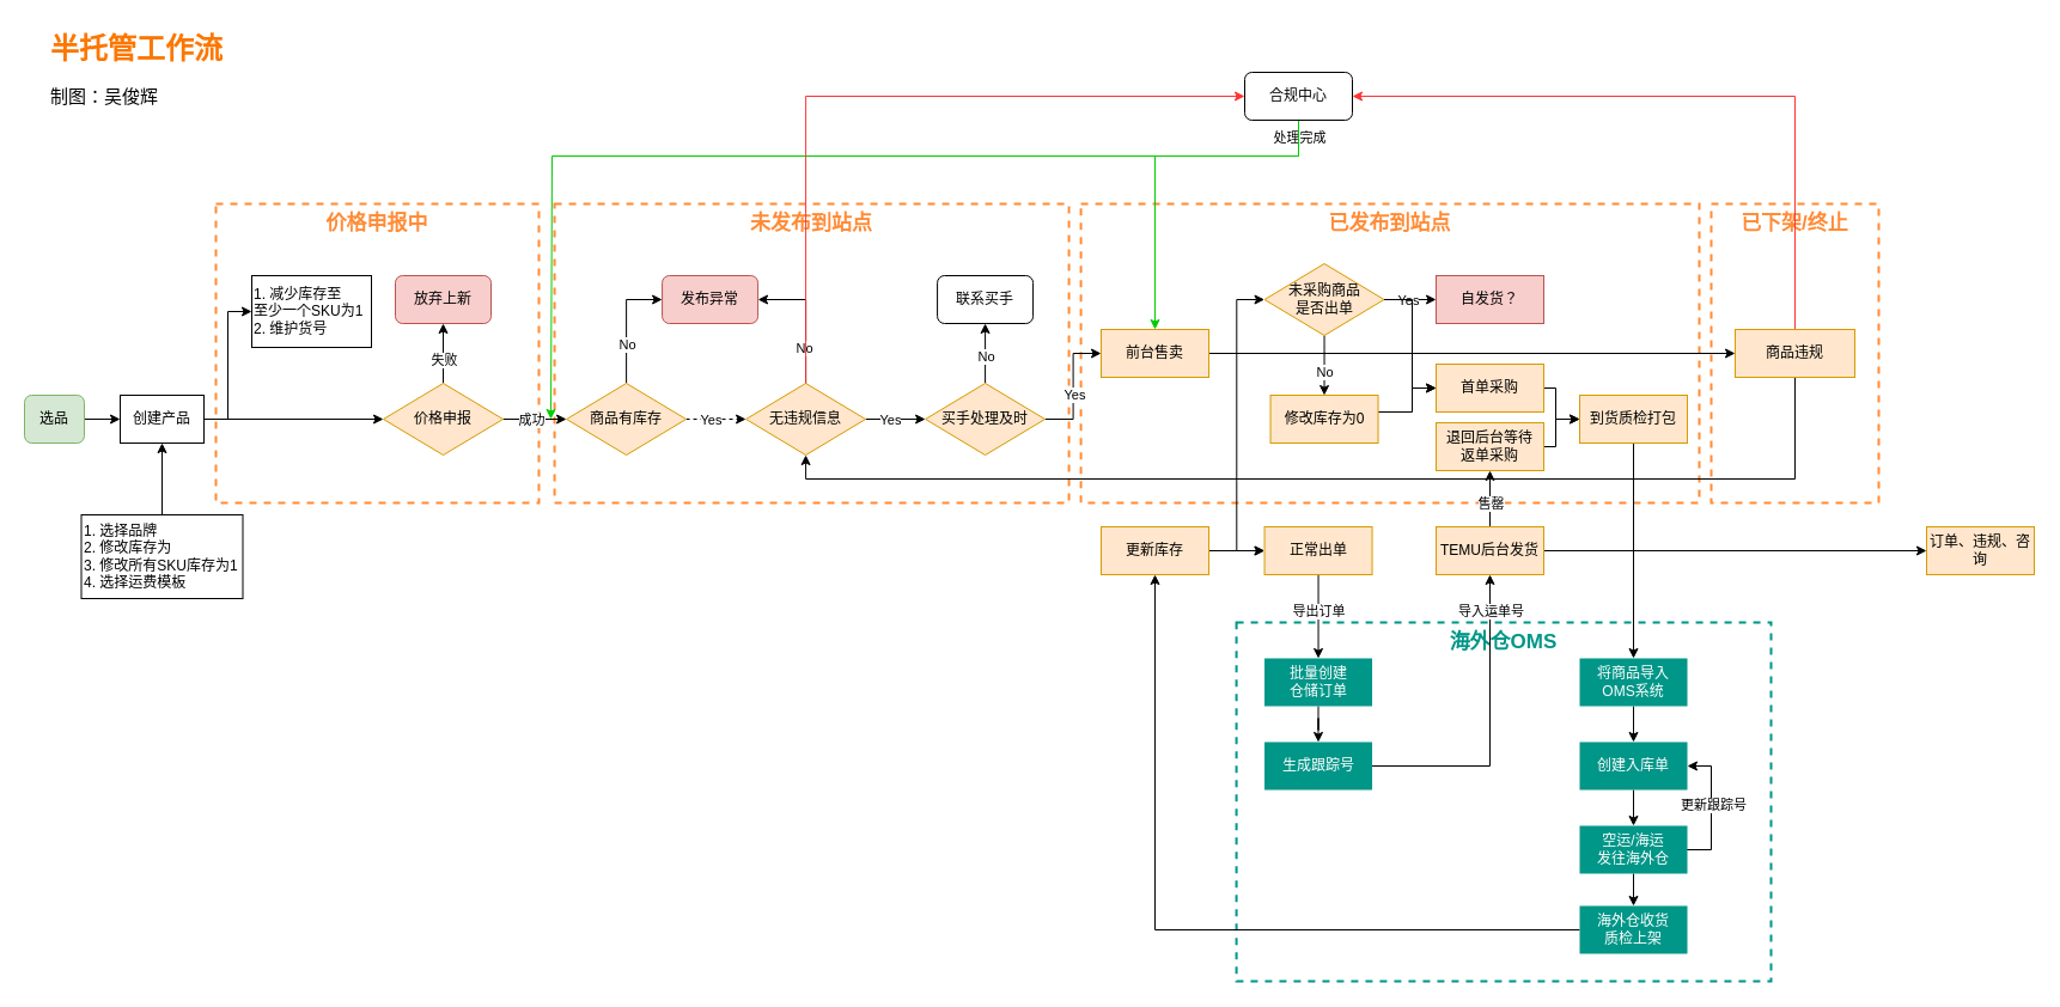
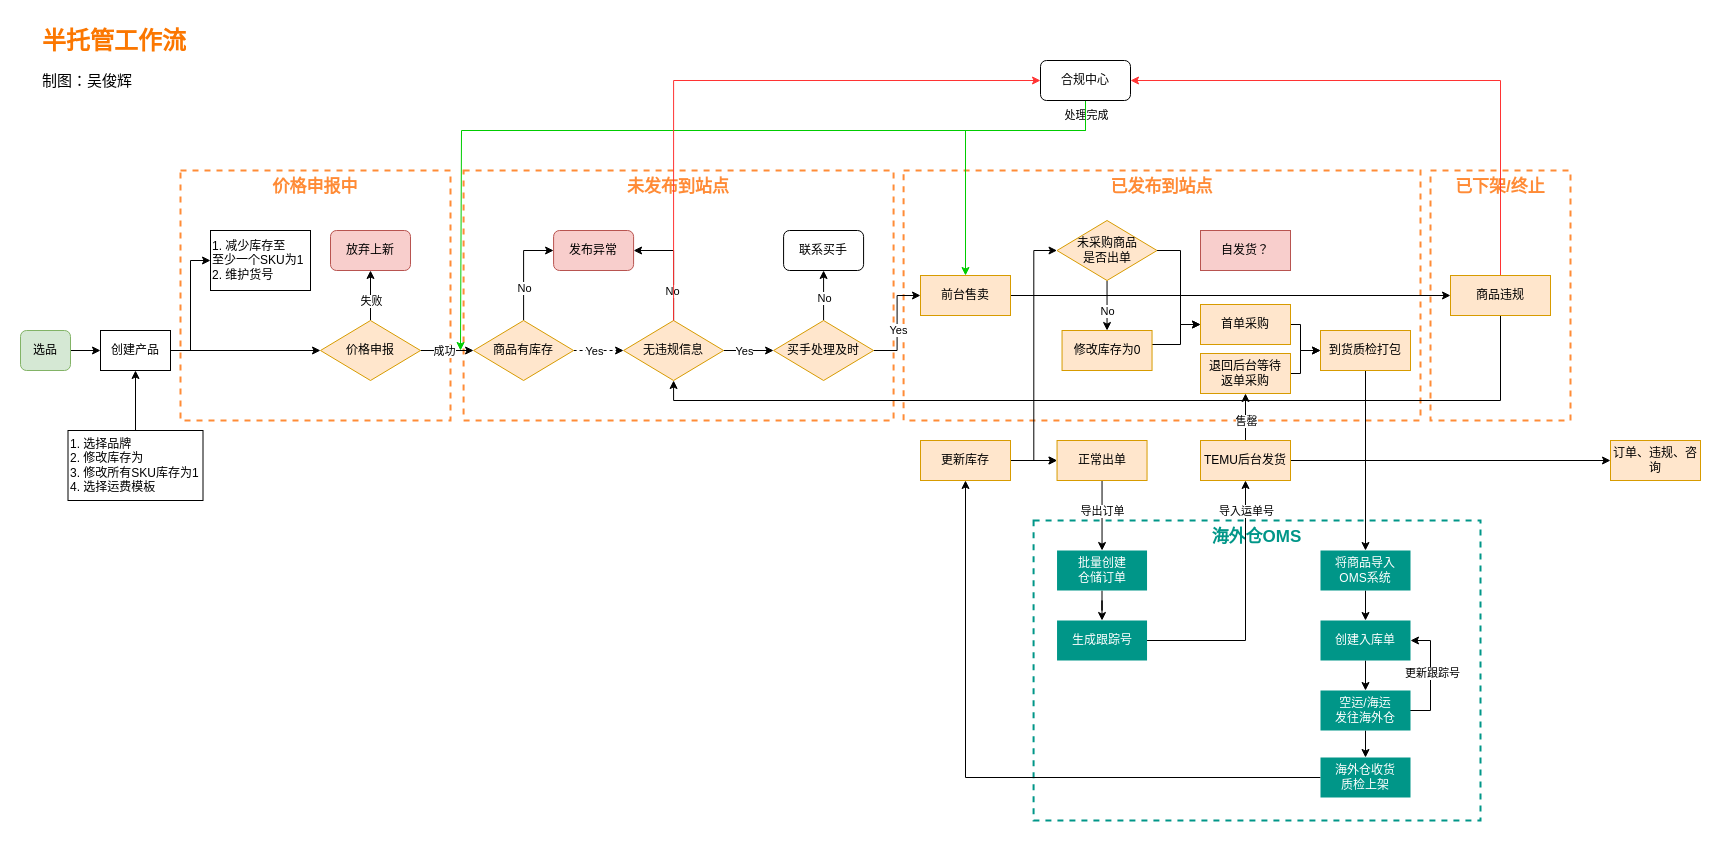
- <mxCell id="48" value="" style="edgeStyle=orthogonalEdgeStyle;rounded=0;orthogonalLoop=1;jettySize=auto;html=1;entryX=0;entryY=0.5;entryDx=0;entryDy=0;" edge="1" parent="1" source="53" target="54"><mxGeometry relative="1" as="geometry"><mxPoint x="1190" y="250" as="targetPoint" /></mxGeometry></mxCell>
- <mxCell id="49" value="Yes" style="edgeLabel;html=1;align=center;verticalAlign=middle;resizable=0;points=[];" vertex="1" connectable="0" parent="48"><mxGeometry x="-0.093" relative="1" as="geometry"><mxPoint as="offset" /></mxGeometry></mxCell>
